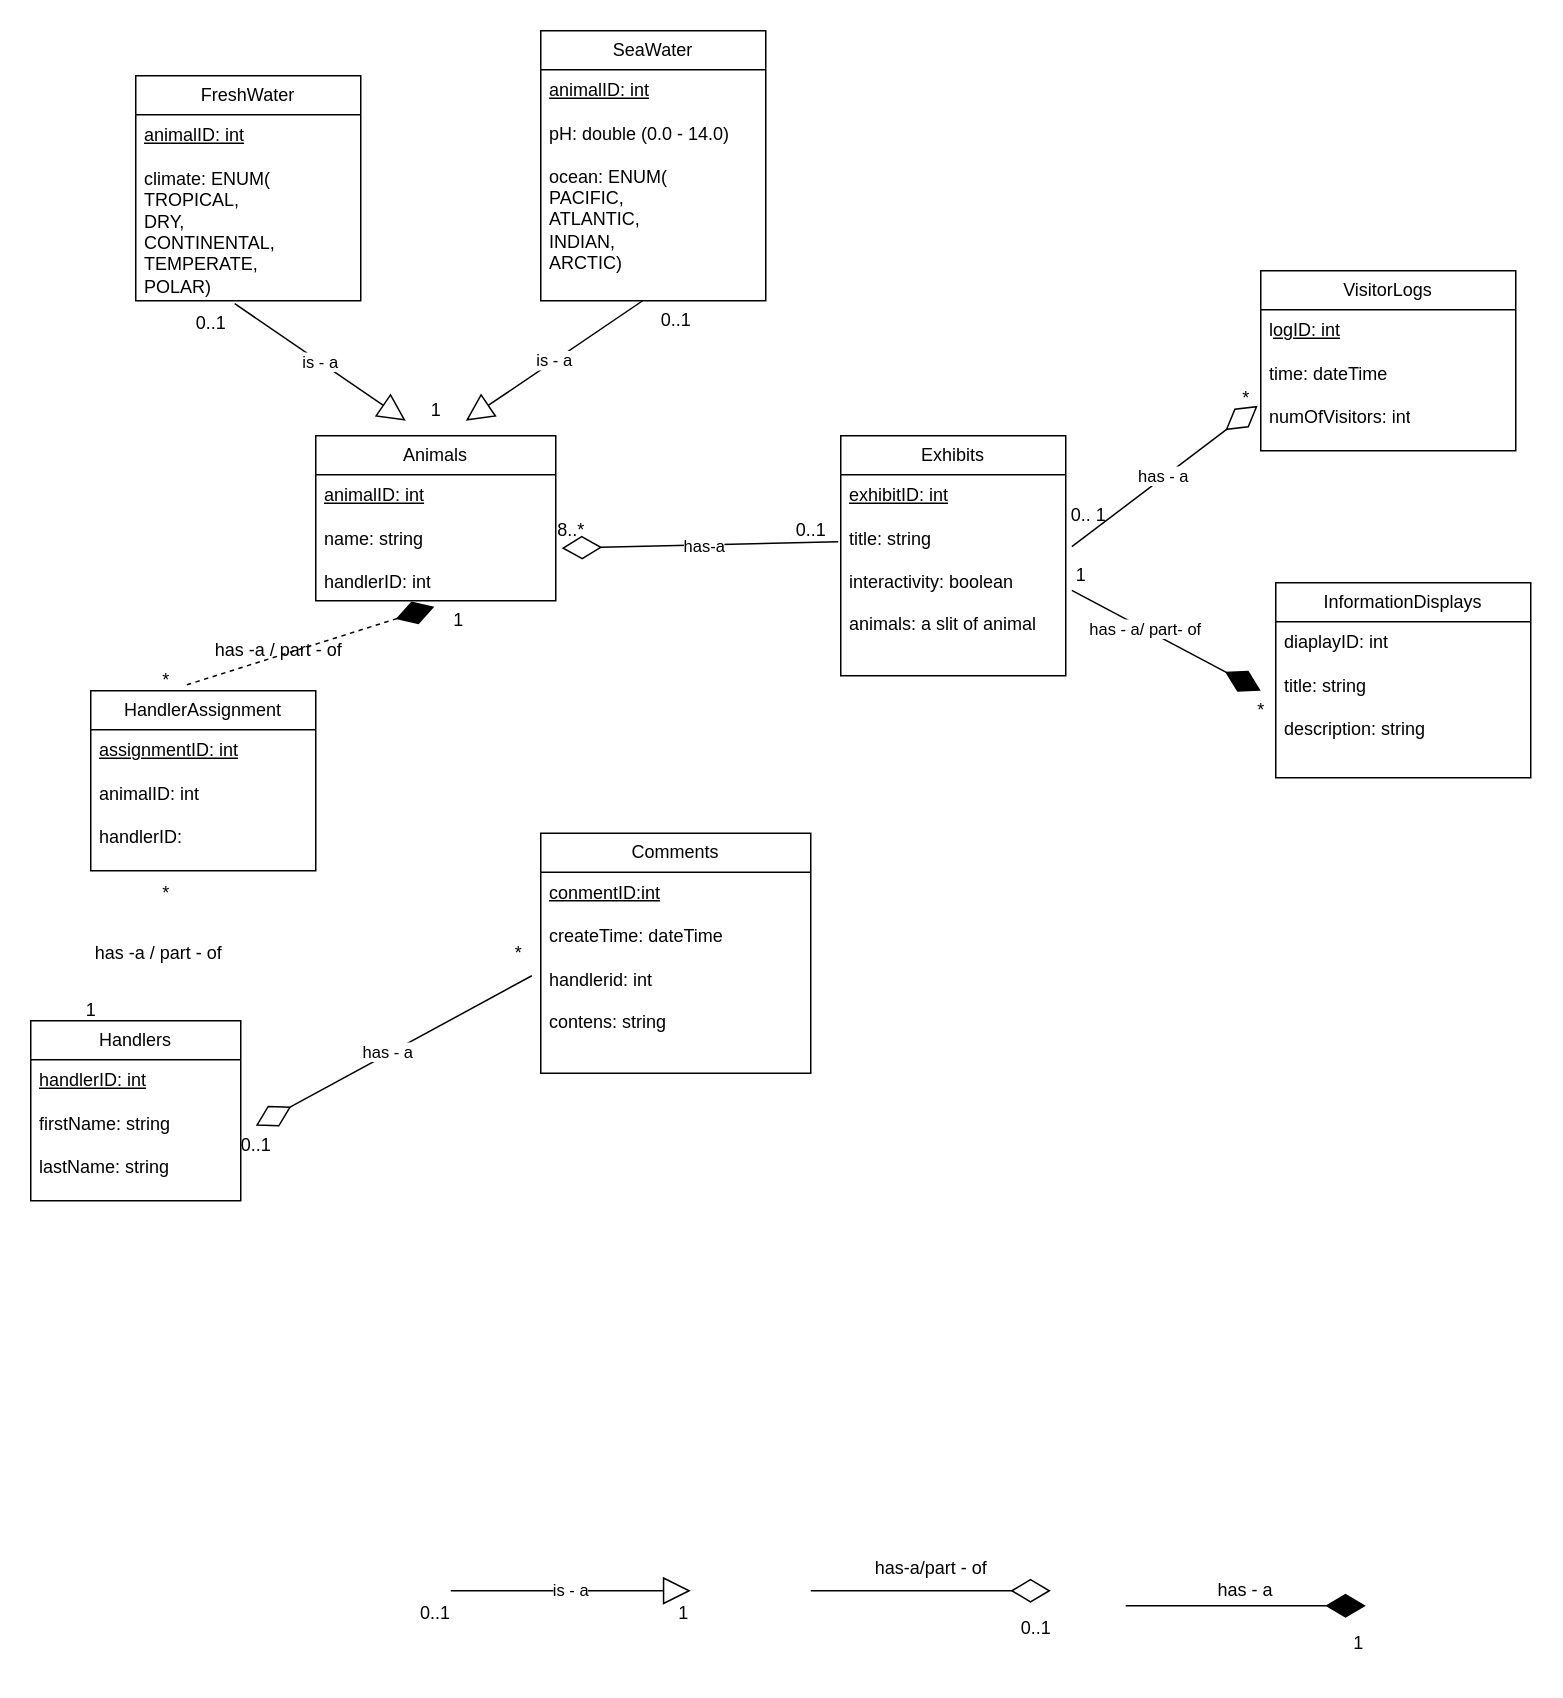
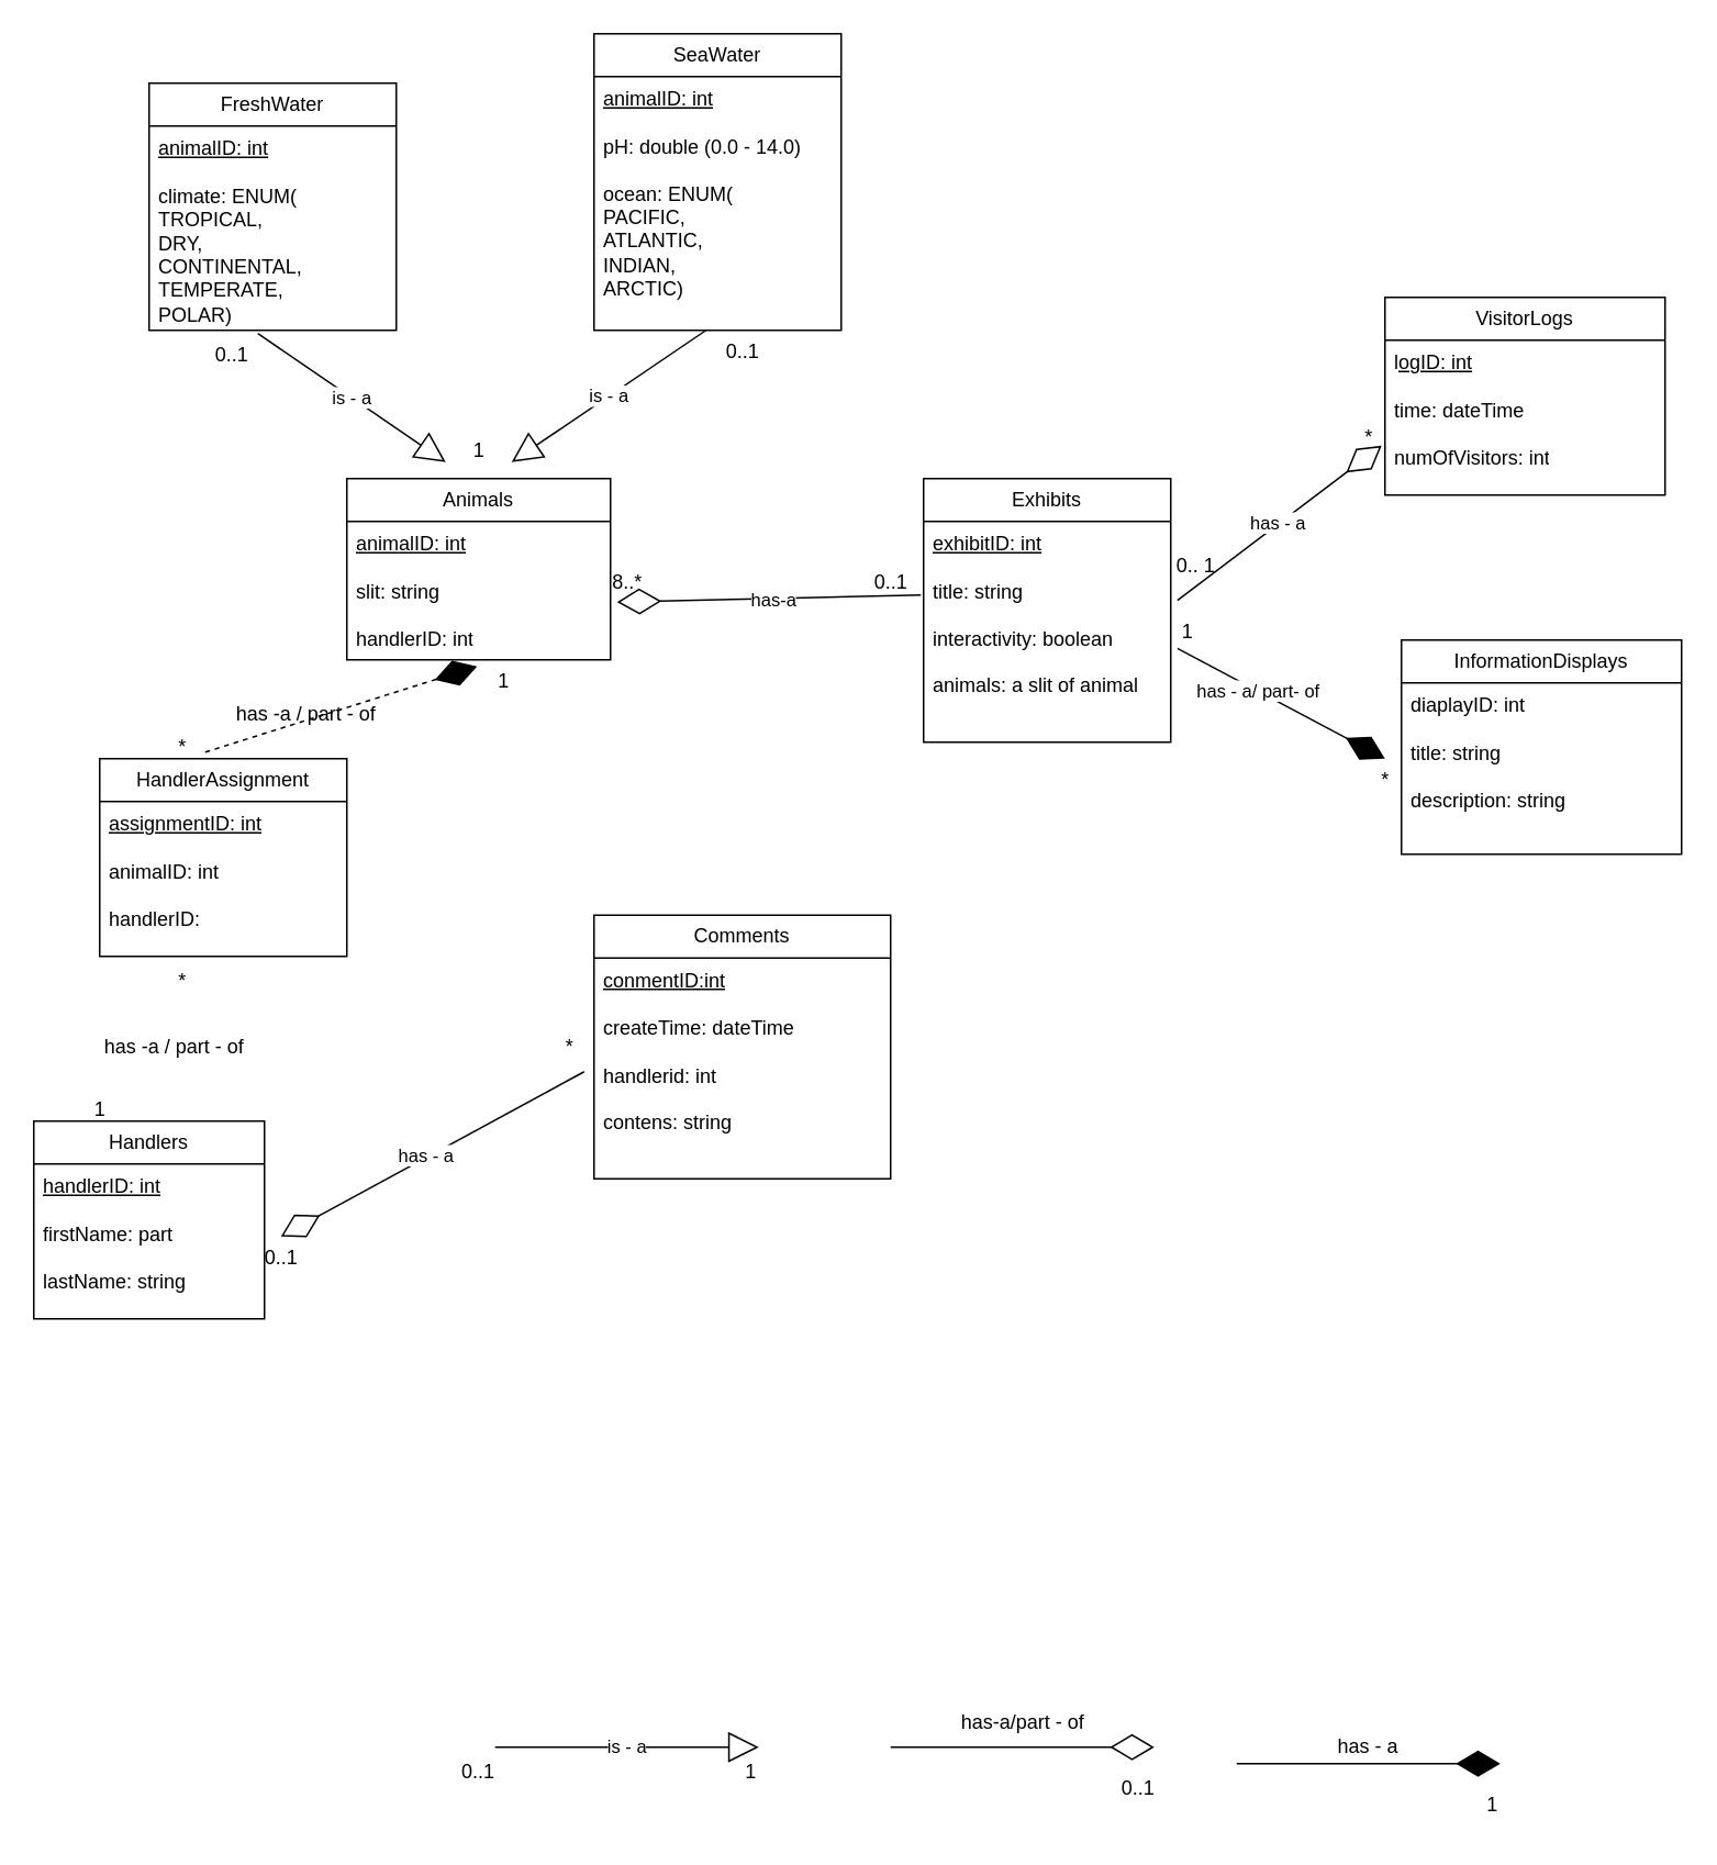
- <mxCell id="12" value="&lt;u&gt;animalID: int&lt;/u&gt;&lt;br&gt;&lt;br&gt;name: string&lt;br&gt;&lt;br&gt;handlerID: int" style="text;strokeColor=none;fillColor=none;align=left;verticalAlign=top;spacingLeft=4;spacingRight=4;overflow=hidden;rotatable=0;points=[[0,0.5],[1,0.5]];portConstraint=eastwest;whiteSpace=wrap;html=1;" parent="11" vertex="1"><mxGeometry y="26" width="160" height="84" as="geometry" /></mxCell>
+ <mxCell id="12" value="&lt;u&gt;animalID: int&lt;/u&gt;&lt;br&gt;&lt;br&gt;slit: string&lt;br&gt;&lt;br&gt;handlerID: int" style="text;strokeColor=none;fillColor=none;align=left;verticalAlign=top;spacingLeft=4;spacingRight=4;overflow=hidden;rotatable=0;points=[[0,0.5],[1,0.5]];portConstraint=eastwest;whiteSpace=wrap;html=1;" parent="11" vertex="1"><mxGeometry y="26" width="160" height="84" as="geometry" /></mxCell>
- <mxCell id="22" value="&lt;u&gt;handlerID: int&lt;/u&gt;&lt;br&gt;&lt;br&gt;firstName: string&lt;br&gt;&lt;br&gt;lastName: string" style="text;strokeColor=none;fillColor=none;align=left;verticalAlign=top;spacingLeft=4;spacingRight=4;overflow=hidden;rotatable=0;points=[[0,0.5],[1,0.5]];portConstraint=eastwest;whiteSpace=wrap;html=1;" vertex="1" parent="21"><mxGeometry y="26" width="140" height="94" as="geometry" /></mxCell>
+ <mxCell id="22" value="&lt;u&gt;handlerID: int&lt;/u&gt;&lt;br&gt;&lt;br&gt;firstName: part&lt;br&gt;&lt;br&gt;lastName: string" style="text;strokeColor=none;fillColor=none;align=left;verticalAlign=top;spacingLeft=4;spacingRight=4;overflow=hidden;rotatable=0;points=[[0,0.5],[1,0.5]];portConstraint=eastwest;whiteSpace=wrap;html=1;" vertex="1" parent="21"><mxGeometry y="26" width="140" height="94" as="geometry" /></mxCell>
